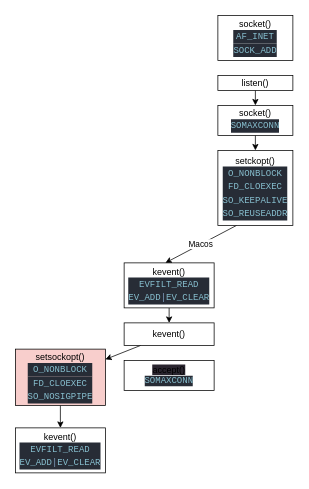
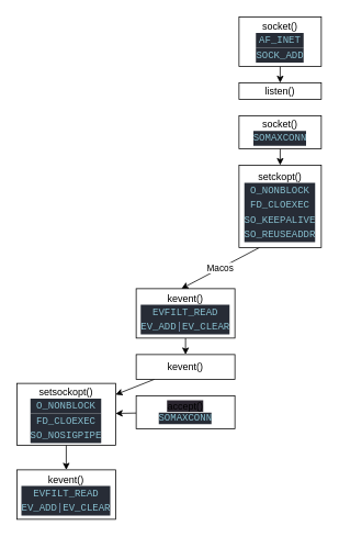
+ <mxCell id="2" value="" style="edgeStyle=none;html=1;" edge="1" parent="1" source="3" target="5"><mxGeometry relative="1" as="geometry" /></mxCell>
- <mxCell id="4" value="" style="edgeStyle=none;html=1;" edge="1" parent="1" source="5" target="7"><mxGeometry relative="1" as="geometry" /></mxCell>
+ <mxCell id="12" value="" style="edgeStyle=none;html=1;" edge="1" parent="1" source="13" target="17"><mxGeometry relative="1" as="geometry" /></mxCell>
- <mxCell id="17" value="setsockopt()&lt;br&gt;&lt;div style=&quot;color: rgb(216, 222, 233); background-color: rgb(39, 44, 54); font-family: Menlo, Monaco, &amp;quot;Courier New&amp;quot;, monospace; line-height: 18px;&quot;&gt;&lt;span style=&quot;color: #88c0d0;&quot;&gt;O_NONBLOCK&lt;/span&gt;&lt;/div&gt;&lt;div style=&quot;color: rgb(216, 222, 233); background-color: rgb(39, 44, 54); font-family: Menlo, Monaco, &amp;quot;Courier New&amp;quot;, monospace; line-height: 18px;&quot;&gt;&lt;div style=&quot;line-height: 18px;&quot;&gt;&lt;span style=&quot;color: #88c0d0;&quot;&gt;FD_CLOEXEC&lt;/span&gt;&lt;/div&gt;&lt;div style=&quot;line-height: 18px;&quot;&gt;&lt;div style=&quot;line-height: 18px;&quot;&gt;&lt;span style=&quot;color: #88c0d0;&quot;&gt;SO_NOSIGPIPE&lt;/span&gt;&lt;/div&gt;&lt;/div&gt;&lt;/div&gt;" style="whiteSpace=wrap;html=1;rounded=0;fillColor=#f8cecc;" vertex="1" parent="1"><mxGeometry x="20" y="465" width="120" height="75" as="geometry" /></mxCell>
+ <mxCell id="17" value="setsockopt()&lt;br&gt;&lt;div style=&quot;color: rgb(216, 222, 233); background-color: rgb(39, 44, 54); font-family: Menlo, Monaco, &amp;quot;Courier New&amp;quot;, monospace; line-height: 18px;&quot;&gt;&lt;span style=&quot;color: #88c0d0;&quot;&gt;O_NONBLOCK&lt;/span&gt;&lt;/div&gt;&lt;div style=&quot;color: rgb(216, 222, 233); background-color: rgb(39, 44, 54); font-family: Menlo, Monaco, &amp;quot;Courier New&amp;quot;, monospace; line-height: 18px;&quot;&gt;&lt;div style=&quot;line-height: 18px;&quot;&gt;&lt;span style=&quot;color: #88c0d0;&quot;&gt;FD_CLOEXEC&lt;/span&gt;&lt;/div&gt;&lt;div style=&quot;line-height: 18px;&quot;&gt;&lt;div style=&quot;line-height: 18px;&quot;&gt;&lt;span style=&quot;color: #88c0d0;&quot;&gt;SO_NOSIGPIPE&lt;/span&gt;&lt;/div&gt;&lt;/div&gt;&lt;/div&gt;" style="whiteSpace=wrap;html=1;rounded=0;" vertex="1" parent="1"><mxGeometry x="20" y="465" width="120" height="75" as="geometry" /></mxCell>
